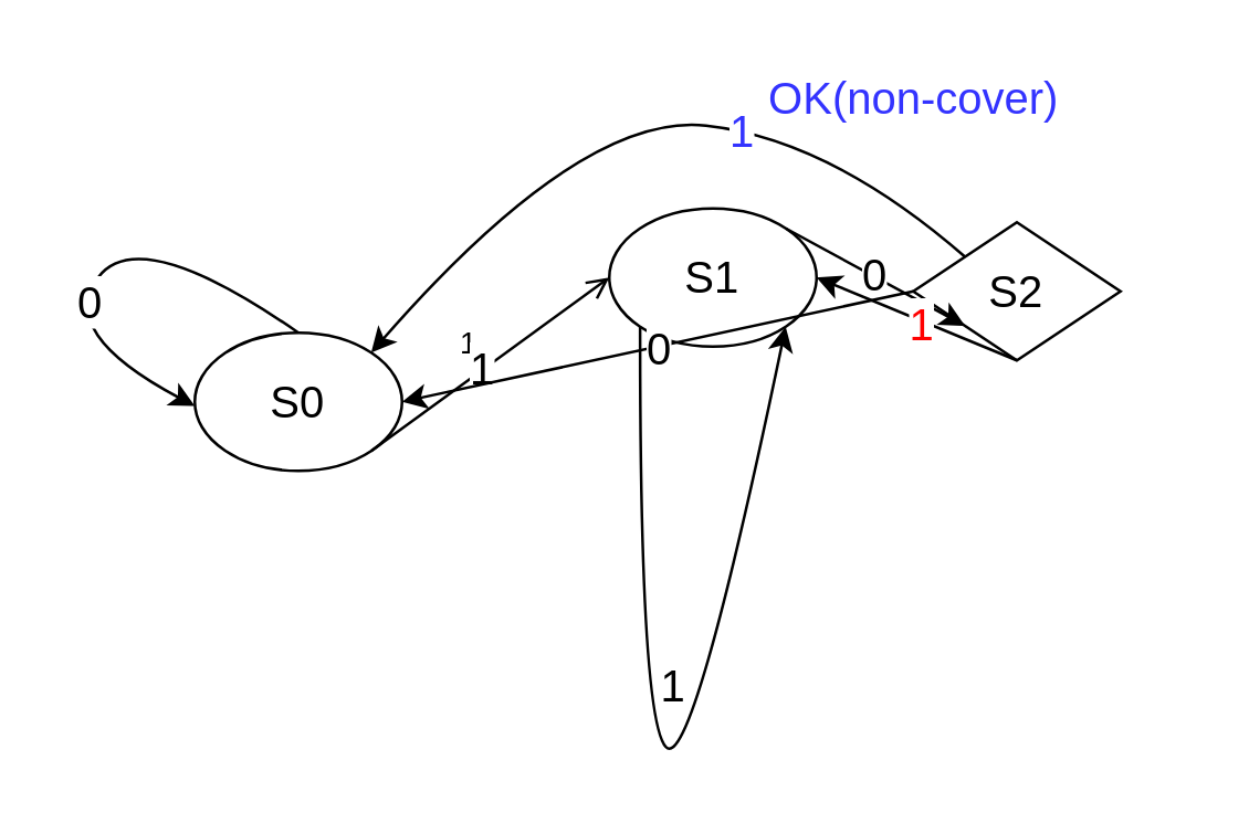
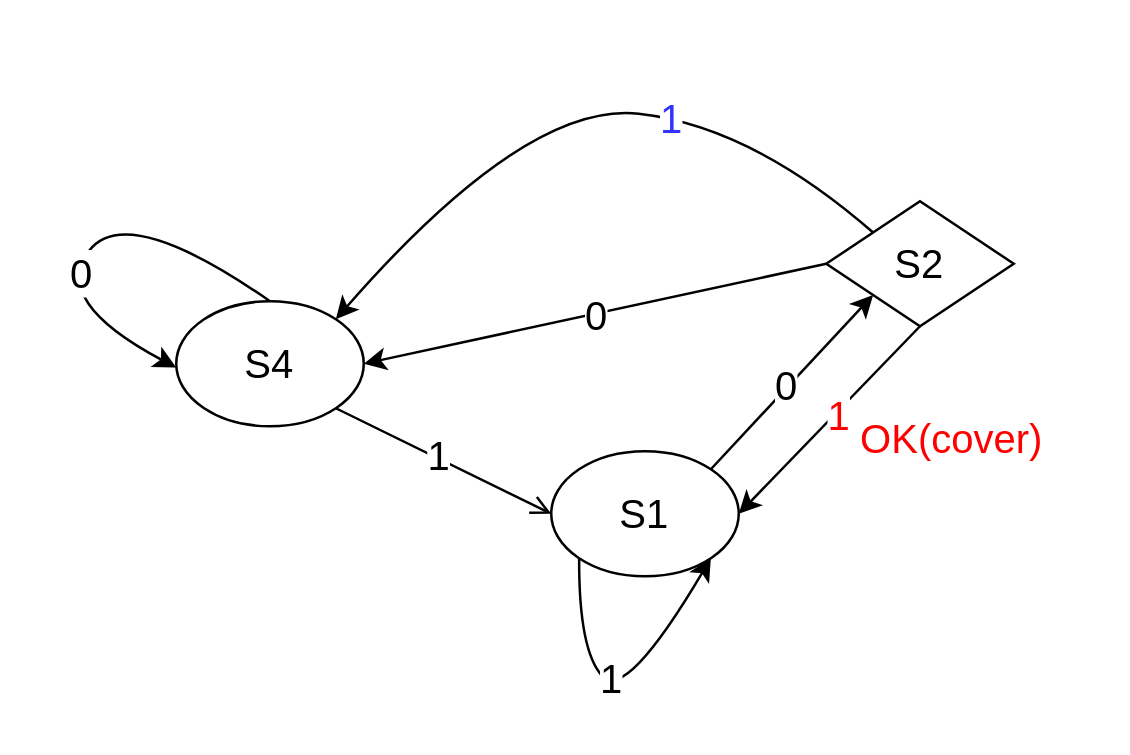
- <mxCell id="17" value="&lt;font style=&quot;font-size: 16px;&quot;&gt;OK(non-cover)&lt;/font&gt;" style="text;html=1;align=center;verticalAlign=middle;resizable=0;points=[];autosize=1;strokeColor=none;fillColor=none;fontColor=#3333FF;" parent="1" vertex="1"><mxGeometry x="265" y="20" width="130" height="30" as="geometry" /></mxCell>
- <mxCell id="3" value="&lt;div style=&quot;font-size: 16px;&quot;&gt;&lt;font style=&quot;font-size: 16px;&quot;&gt;S1&lt;/font&gt;&lt;/div&gt;" style="ellipse;whiteSpace=wrap;html=1;fontSize=16;" parent="1" vertex="1"><mxGeometry x="220" y="75" width="75" height="50" as="geometry" /></mxCell>
+ <mxCell id="3" value="&lt;div style=&quot;font-size: 16px;&quot;&gt;&lt;font style=&quot;font-size: 16px;&quot;&gt;S1&lt;/font&gt;&lt;/div&gt;" style="ellipse;whiteSpace=wrap;html=1;fontSize=16;" parent="1" vertex="1"><mxGeometry x="220" y="180" width="75" height="50" as="geometry" /></mxCell>
- <mxCell id="2" value="&lt;font style=&quot;font-size: 16px;&quot;&gt;S0&lt;/font&gt;" style="ellipse;whiteSpace=wrap;html=1;fontSize=16;" parent="1" vertex="1"><mxGeometry x="70" y="120" width="75" height="50" as="geometry" /></mxCell>
+ <mxCell id="2" value="&lt;font style=&quot;font-size: 16px;&quot;&gt;S4&lt;/font&gt;" style="ellipse;whiteSpace=wrap;html=1;fontSize=16;" parent="1" vertex="1"><mxGeometry x="70" y="120" width="75" height="50" as="geometry" /></mxCell>
+ <mxCell id="14" value="&lt;font color=&quot;#ff0000&quot; style=&quot;font-size: 16px;&quot;&gt;OK(cover)&lt;/font&gt;" style="text;html=1;align=center;verticalAlign=middle;resizable=0;points=[];autosize=1;strokeColor=none;fillColor=none;" parent="1" vertex="1"><mxGeometry x="330" y="160" width="100" height="30" as="geometry" /></mxCell>
